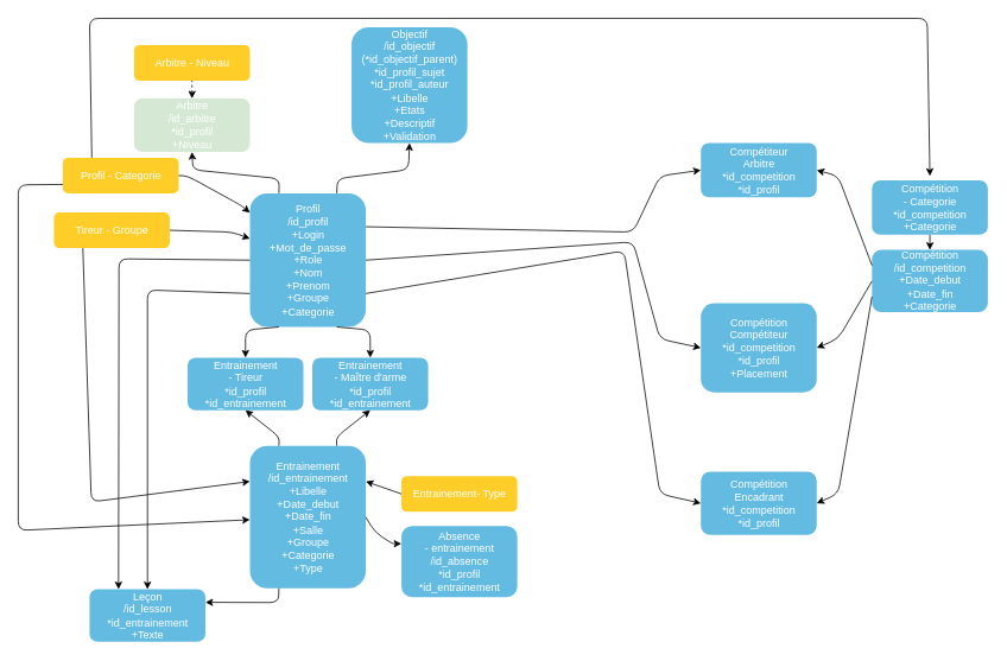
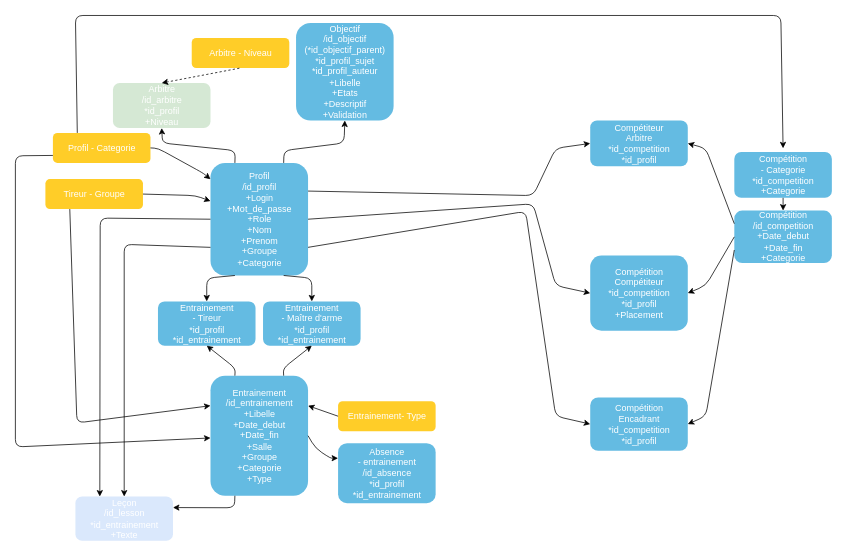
- <mxCell id="28" value="Arbitre - Niveau" style="rounded=1;fillColor=#ffcd28;strokeColor=none;strokeWidth=3;shadow=0;html=1;gradientColor=none;fontColor=#FFFFFF;" vertex="1" parent="1"><mxGeometry x="150" y="50" width="130" height="40" as="geometry" /></mxCell>
+ <mxCell id="28" value="Arbitre - Niveau" style="rounded=1;fillColor=#ffcd28;strokeColor=none;strokeWidth=3;shadow=0;html=1;gradientColor=none;fontColor=#FFFFFF;" vertex="1" parent="1"><mxGeometry x="255" y="50" width="130" height="40" as="geometry" /></mxCell>
- <mxCell id="3" value="&lt;div&gt;Leçon&lt;/div&gt;&lt;div&gt;/id_lesson&lt;/div&gt;&lt;div&gt;*id_entrainement&lt;/div&gt;&lt;div&gt;+Texte&lt;/div&gt;" style="rounded=1;fillColor=#64BBE2;strokeColor=none;strokeWidth=3;shadow=0;html=1;fontColor=#FFFFFF;" vertex="1" parent="1"><mxGeometry x="100" y="661" width="130" height="59" as="geometry" /></mxCell>
+ <mxCell id="3" value="&lt;div&gt;Leçon&lt;/div&gt;&lt;div&gt;/id_lesson&lt;/div&gt;&lt;div&gt;*id_entrainement&lt;/div&gt;&lt;div&gt;+Texte&lt;/div&gt;" style="rounded=1;fillColor=#dae8fc;strokeColor=none;strokeWidth=3;shadow=0;html=1;fontColor=#FFFFFF;" vertex="1" parent="1"><mxGeometry x="100" y="661" width="130" height="59" as="geometry" /></mxCell>
